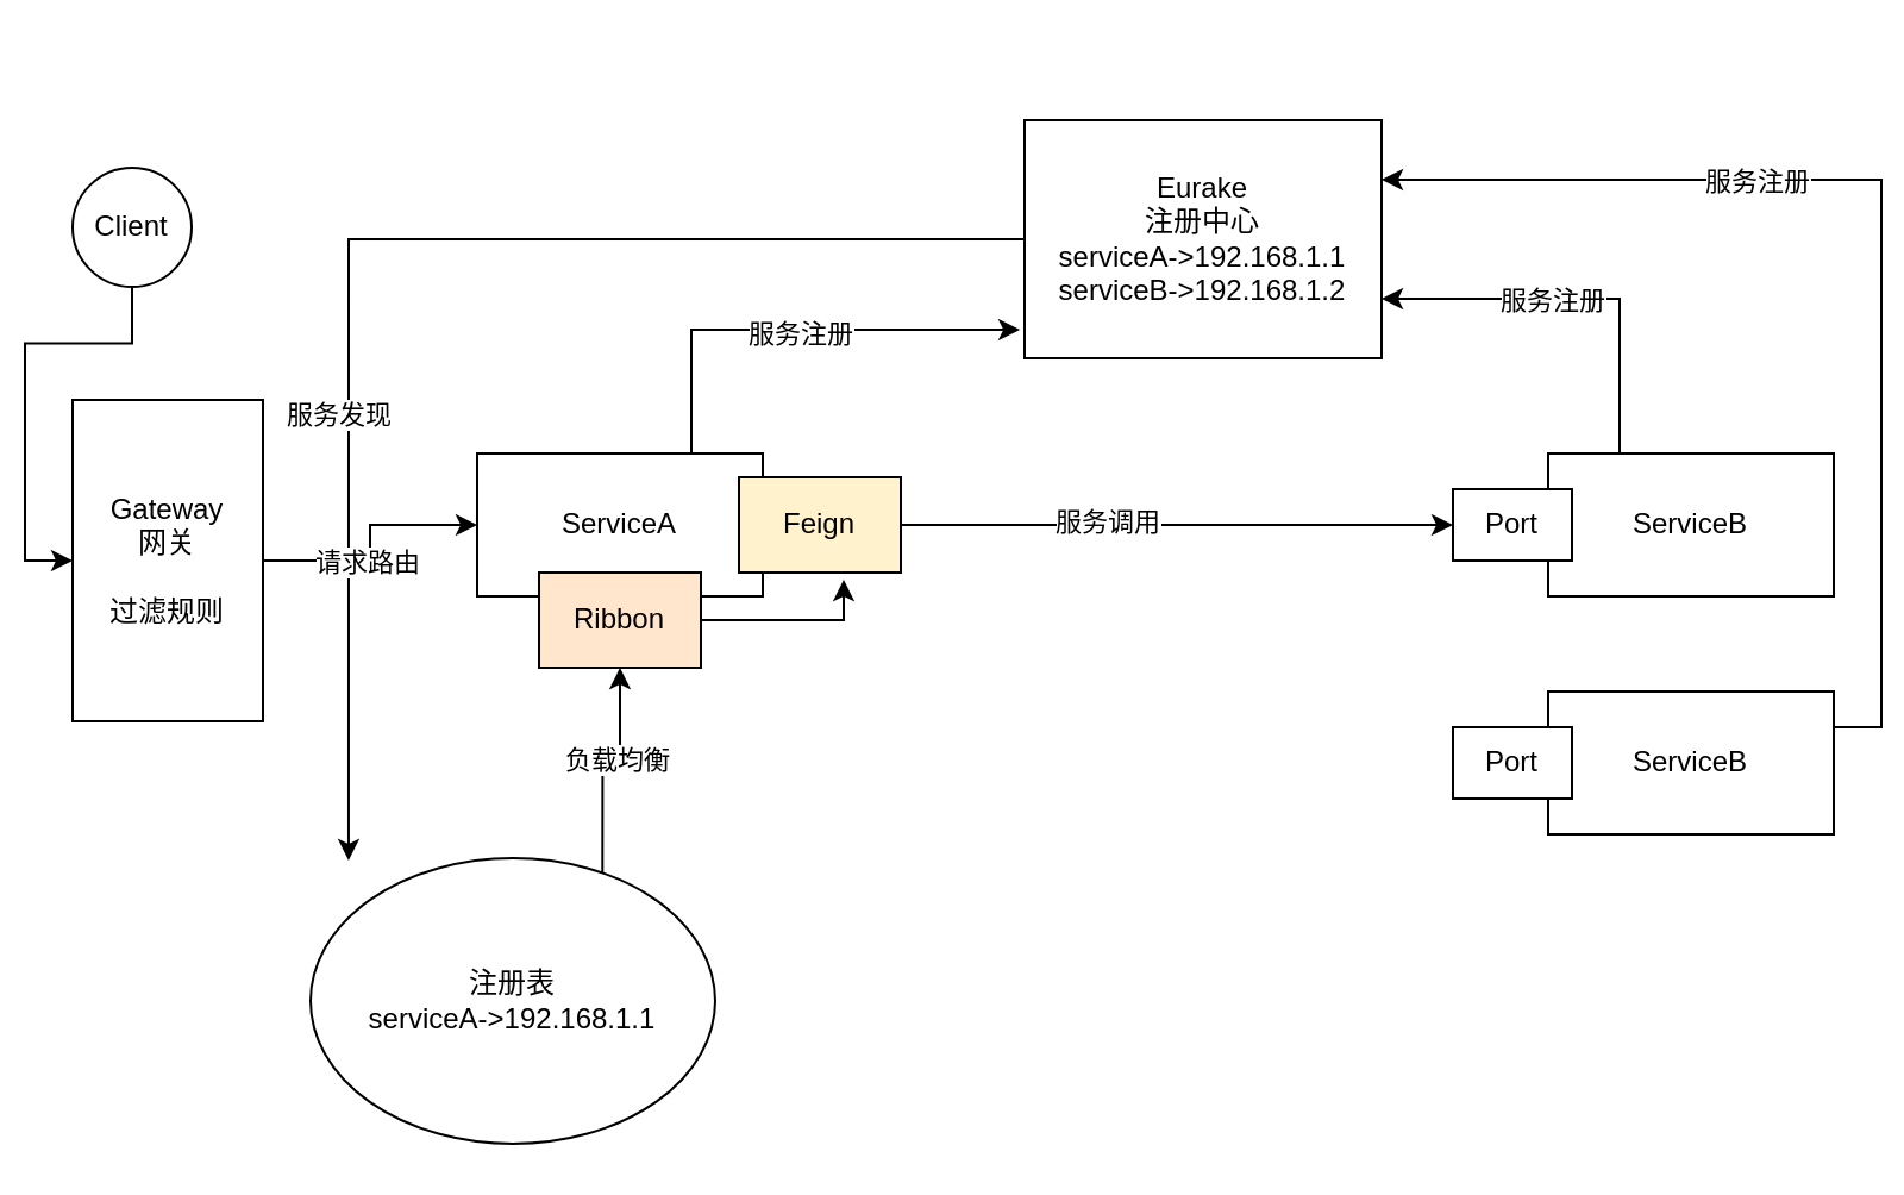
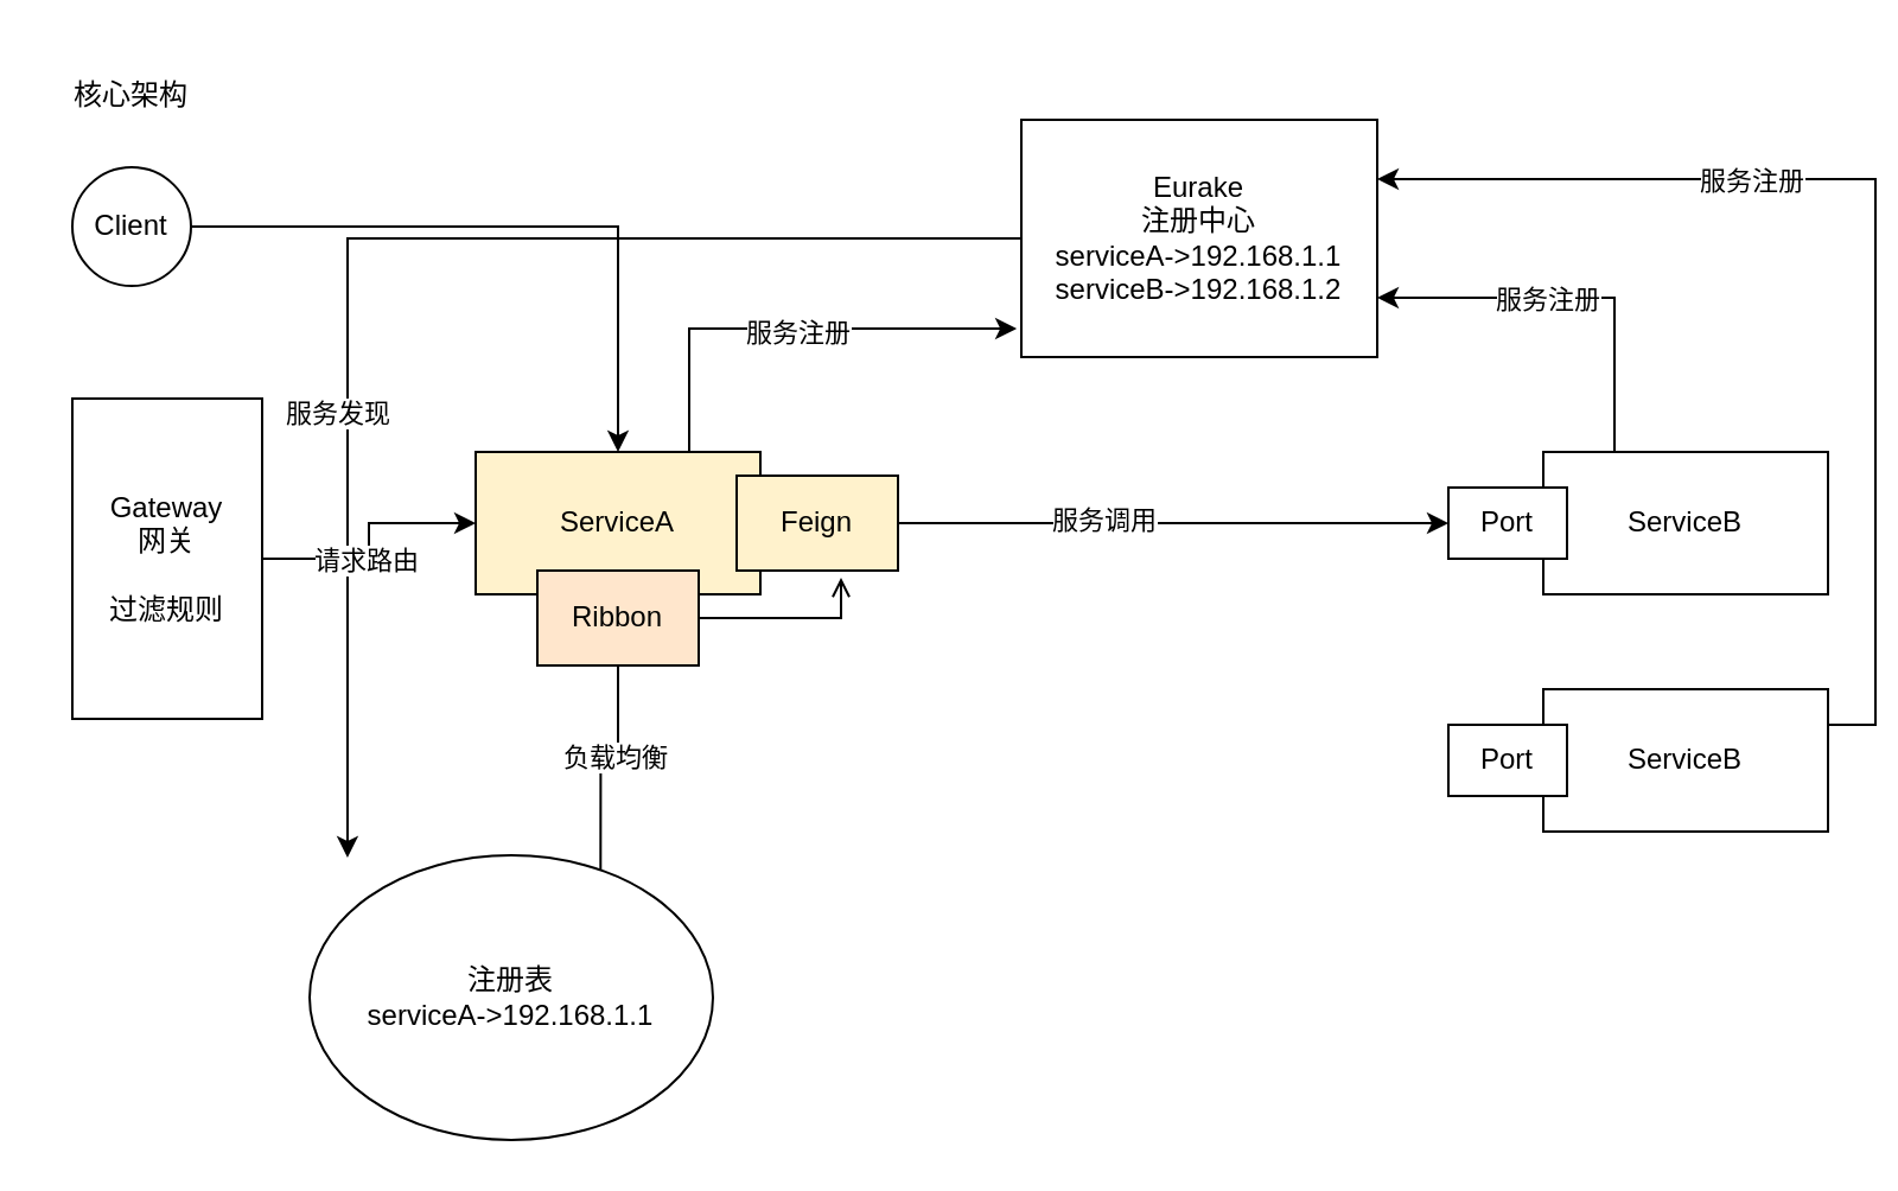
+ <mxCell id="2" value="核心架构" style="text;html=1;strokeColor=none;fillColor=none;align=center;verticalAlign=middle;whiteSpace=wrap;rounded=0;" parent="1" vertex="1"><mxGeometry x="20" y="20" width="70" height="40" as="geometry" /></mxCell>
- <mxCell id="24" style="edgeStyle=orthogonalEdgeStyle;rounded=0;orthogonalLoop=1;jettySize=auto;html=1;entryX=0;entryY=0.5;entryDx=0;entryDy=0;" parent="1" source="25" target="23" edge="1"><mxGeometry relative="1" as="geometry" /></mxCell>
+ <mxCell id="24" style="edgeStyle=orthogonalEdgeStyle;rounded=0;orthogonalLoop=1;jettySize=auto;html=1;" parent="1" source="25" target="5" edge="1"><mxGeometry relative="1" as="geometry" /></mxCell>
- <mxCell id="5" value="ServiceA" style="rounded=0;whiteSpace=wrap;html=1;" parent="1" vertex="1"><mxGeometry x="200" y="190" width="120" height="60" as="geometry" /></mxCell>
+ <mxCell id="5" value="ServiceA" style="rounded=0;whiteSpace=wrap;html=1;fillColor=#fff2cc;" parent="1" vertex="1"><mxGeometry x="200" y="190" width="120" height="60" as="geometry" /></mxCell>
- <mxCell id="12" style="edgeStyle=orthogonalEdgeStyle;rounded=0;orthogonalLoop=1;jettySize=auto;html=1;entryX=0.647;entryY=1.075;entryDx=0;entryDy=0;entryPerimeter=0;" parent="1" source="13" target="16" edge="1"><mxGeometry relative="1" as="geometry"><Array as="points"><mxPoint x="354" y="260" /></Array></mxGeometry></mxCell>
+ <mxCell id="12" style="edgeStyle=orthogonalEdgeStyle;rounded=0;orthogonalLoop=1;jettySize=auto;html=1;entryX=0.647;entryY=1.075;entryDx=0;entryDy=0;entryPerimeter=0;endArrow=open;" parent="1" source="13" target="16" edge="1"><mxGeometry relative="1" as="geometry"><Array as="points"><mxPoint x="354" y="260" /></Array></mxGeometry></mxCell>
- <mxCell id="9" style="edgeStyle=orthogonalEdgeStyle;rounded=0;orthogonalLoop=1;jettySize=auto;html=1;exitX=0.75;exitY=0;exitDx=0;exitDy=0;entryX=0.5;entryY=1;entryDx=0;entryDy=0;" parent="1" source="11" target="13" edge="1"><mxGeometry relative="1" as="geometry" /></mxCell>
+ <mxCell id="9" style="edgeStyle=orthogonalEdgeStyle;rounded=0;orthogonalLoop=1;jettySize=auto;html=1;exitX=0.75;exitY=0;exitDx=0;exitDy=0;entryX=0.5;entryY=1;entryDx=0;entryDy=0;endArrow=none;" parent="1" source="11" target="13" edge="1"><mxGeometry relative="1" as="geometry" /></mxCell>
